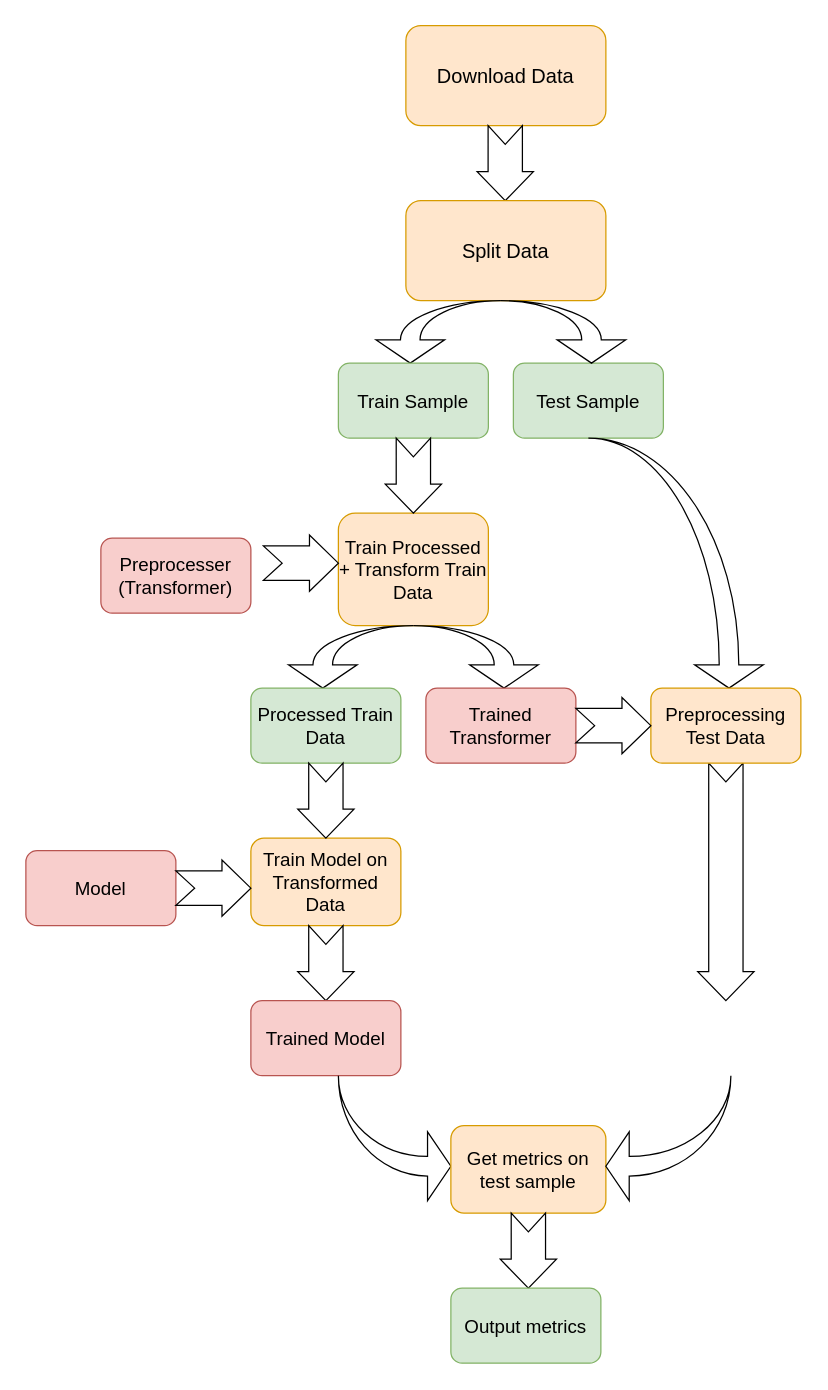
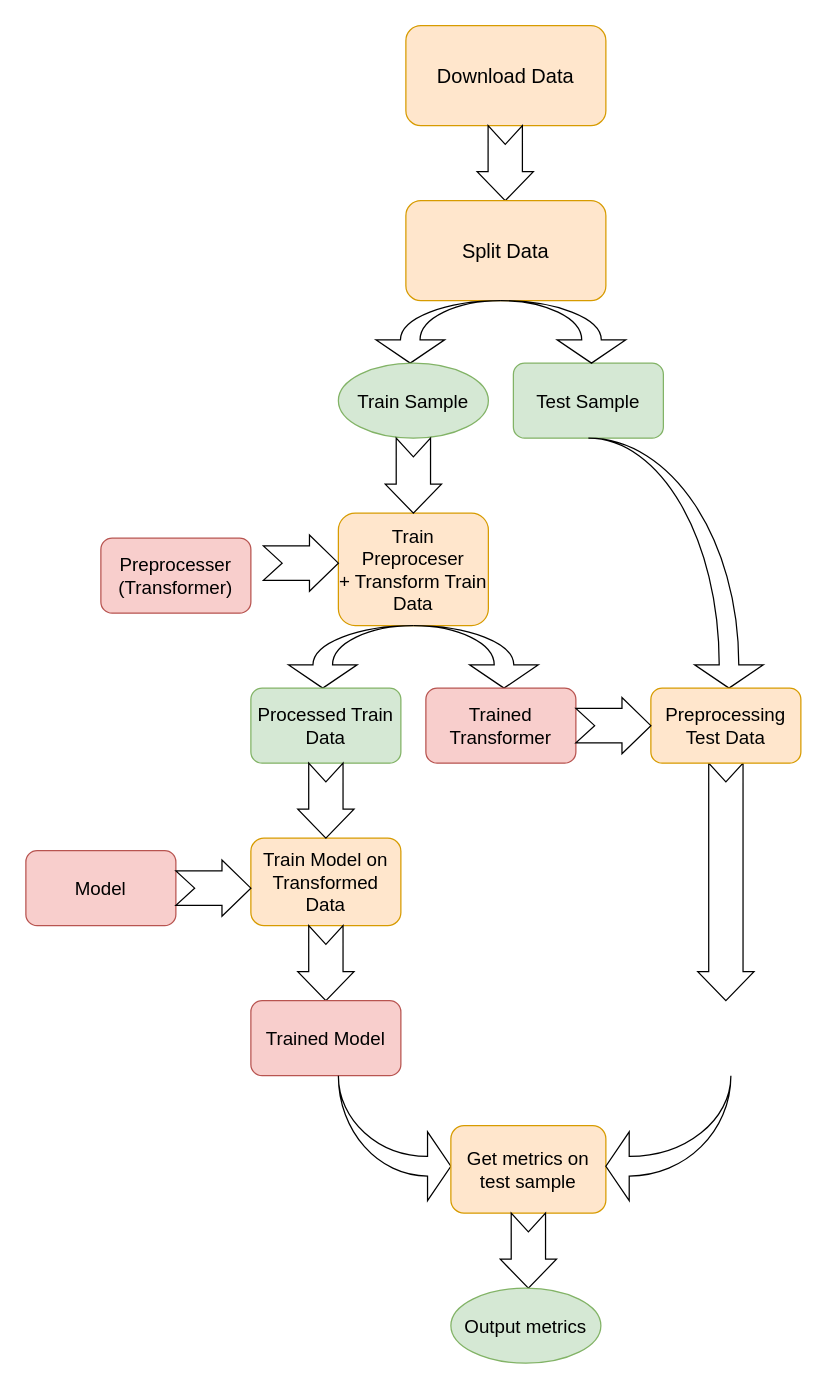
- <mxCell id="6" value="&lt;font style=&quot;font-size: 15px&quot;&gt;Train Sample&lt;/font&gt;" style="rounded=1;whiteSpace=wrap;html=1;fillColor=#d5e8d4;strokeColor=#82b366;" vertex="1" parent="1"><mxGeometry x="270" y="290" width="120" height="60" as="geometry" /></mxCell>
+ <mxCell id="6" value="&lt;font style=&quot;font-size: 15px&quot;&gt;Train Sample&lt;/font&gt;" style="ellipse;whiteSpace=wrap;html=1;fillColor=#d5e8d4;strokeColor=#82b366;" vertex="1" parent="1"><mxGeometry x="270" y="290" width="120" height="60" as="geometry" /></mxCell>
- <mxCell id="9" value="&lt;font style=&quot;font-size: 15px&quot;&gt;Train Processed&lt;br&gt;+ Transform Train Data&lt;br&gt;&lt;/font&gt;" style="rounded=1;whiteSpace=wrap;html=1;fillColor=#ffe6cc;strokeColor=#d79b00;" vertex="1" parent="1"><mxGeometry x="270" y="410" width="120" height="90" as="geometry" /></mxCell>
+ <mxCell id="9" value="&lt;font style=&quot;font-size: 15px&quot;&gt;Train Preproceser&lt;br&gt;+ Transform Train Data&lt;br&gt;&lt;/font&gt;" style="rounded=1;whiteSpace=wrap;html=1;fillColor=#ffe6cc;strokeColor=#d79b00;" vertex="1" parent="1"><mxGeometry x="270" y="410" width="120" height="90" as="geometry" /></mxCell>
- <mxCell id="31" value="&lt;font style=&quot;font-size: 15px&quot;&gt;Output metrics&lt;/font&gt;" style="rounded=1;whiteSpace=wrap;html=1;fillColor=#d5e8d4;strokeColor=#82b366;" vertex="1" parent="1"><mxGeometry x="360" y="1030" width="120" height="60" as="geometry" /></mxCell>
+ <mxCell id="31" value="&lt;font style=&quot;font-size: 15px&quot;&gt;Output metrics&lt;/font&gt;" style="ellipse;whiteSpace=wrap;html=1;fillColor=#d5e8d4;strokeColor=#82b366;" vertex="1" parent="1"><mxGeometry x="360" y="1030" width="120" height="60" as="geometry" /></mxCell>
